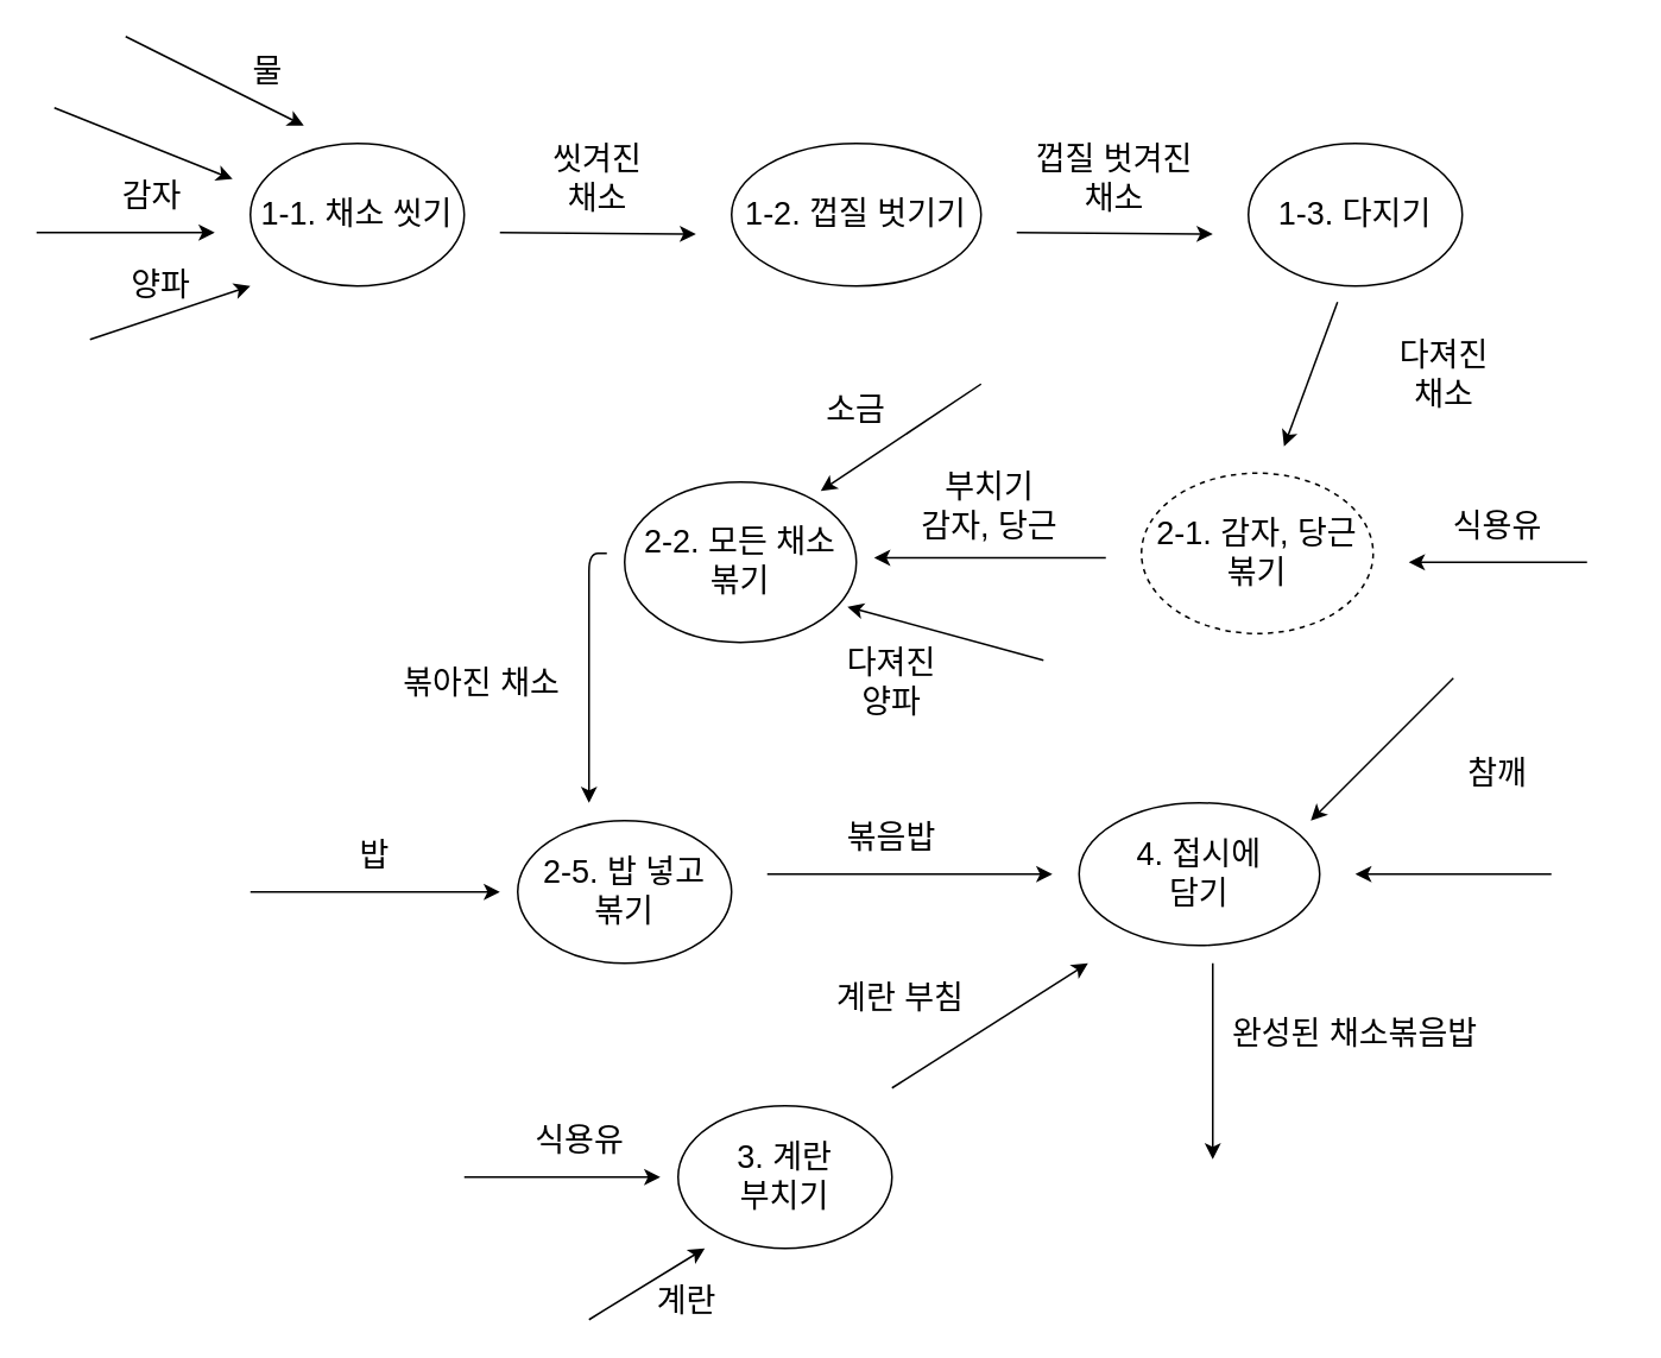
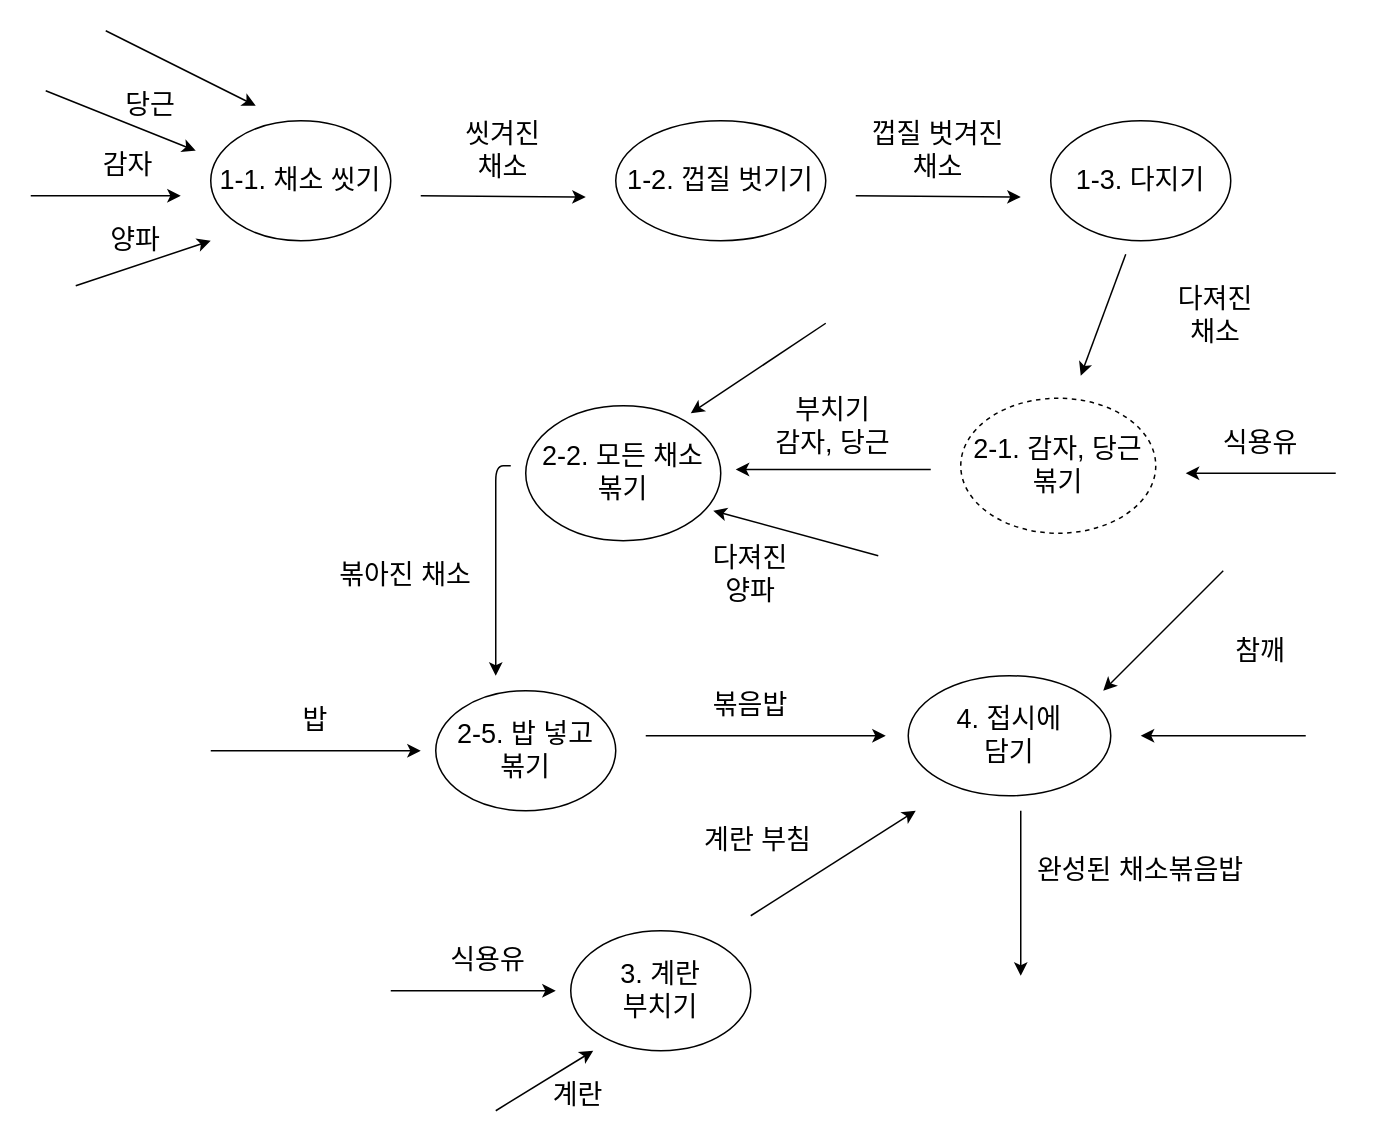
- <mxCell id="6" value="&lt;font style=&quot;font-size: 18px&quot;&gt;물&lt;br&gt;&lt;/font&gt;" style="text;html=1;strokeColor=none;fillColor=none;align=center;verticalAlign=middle;whiteSpace=wrap;rounded=0;" parent="1" vertex="1"><mxGeometry x="130" y="30" width="40" height="20" as="geometry" /></mxCell>
+ <mxCell id="4" value="&lt;span style=&quot;font-size: 18px&quot;&gt;당근&lt;br&gt;&lt;/span&gt;" style="text;html=1;strokeColor=none;fillColor=none;align=center;verticalAlign=middle;whiteSpace=wrap;rounded=0;" parent="1" vertex="1"><mxGeometry x="80" y="60" width="40" height="20" as="geometry" /></mxCell>
- <mxCell id="16" value="&lt;font style=&quot;font-size: 18px&quot;&gt;소금&lt;br&gt;&lt;/font&gt;" style="text;html=1;strokeColor=none;fillColor=none;align=center;verticalAlign=middle;whiteSpace=wrap;rounded=0;" parent="1" vertex="1"><mxGeometry x="460" y="220" width="40" height="20" as="geometry" /></mxCell>
